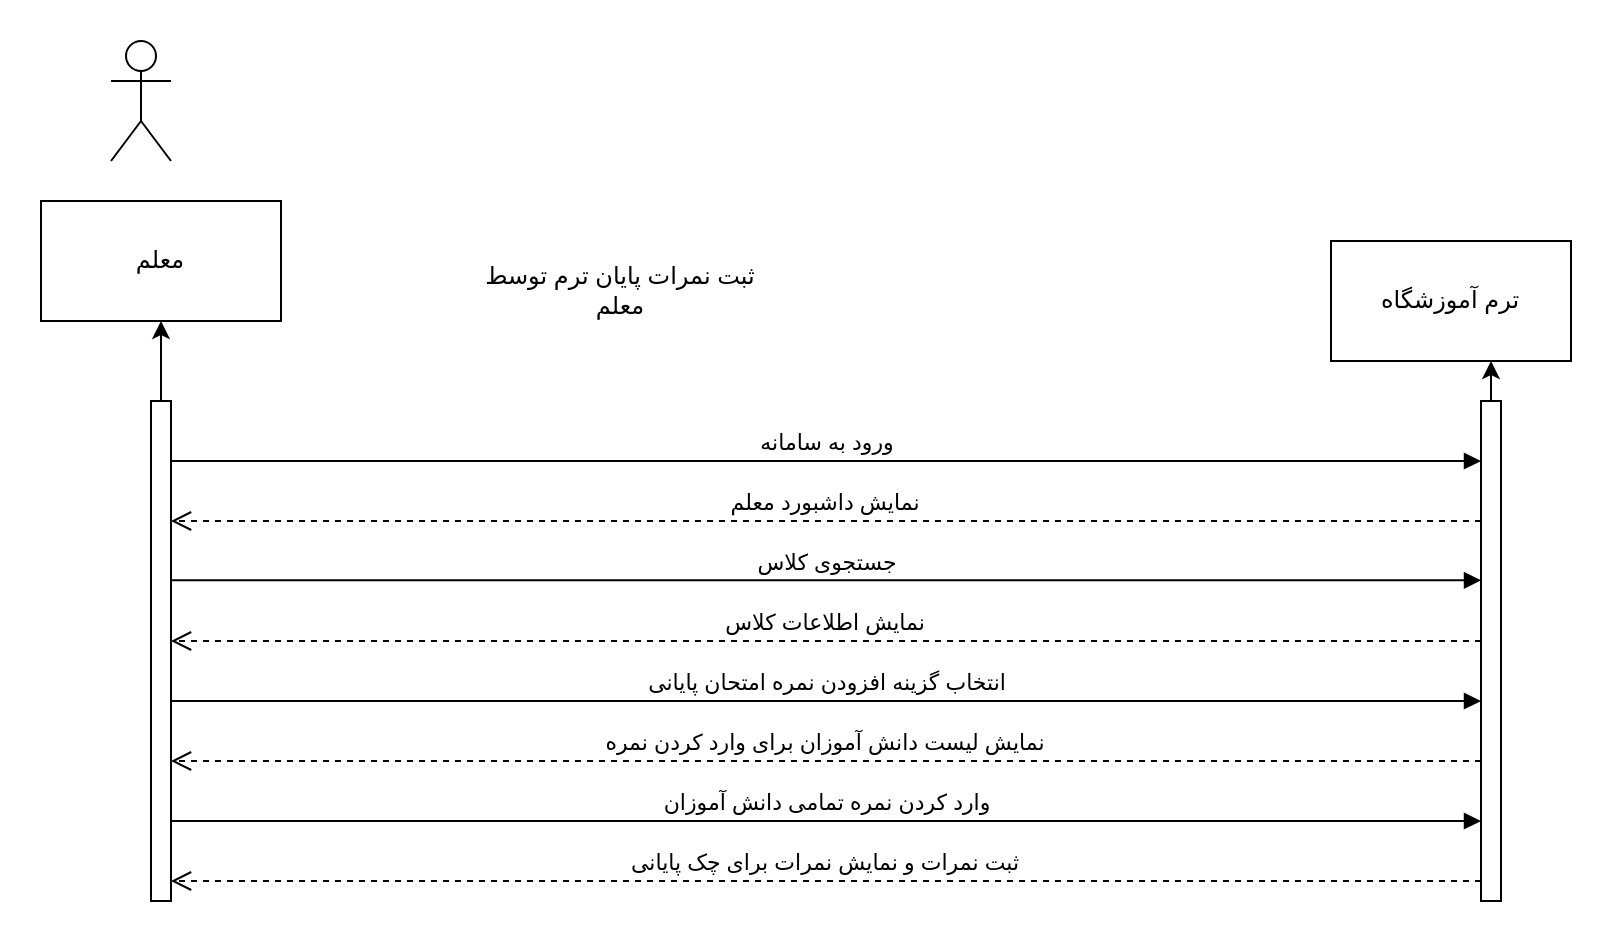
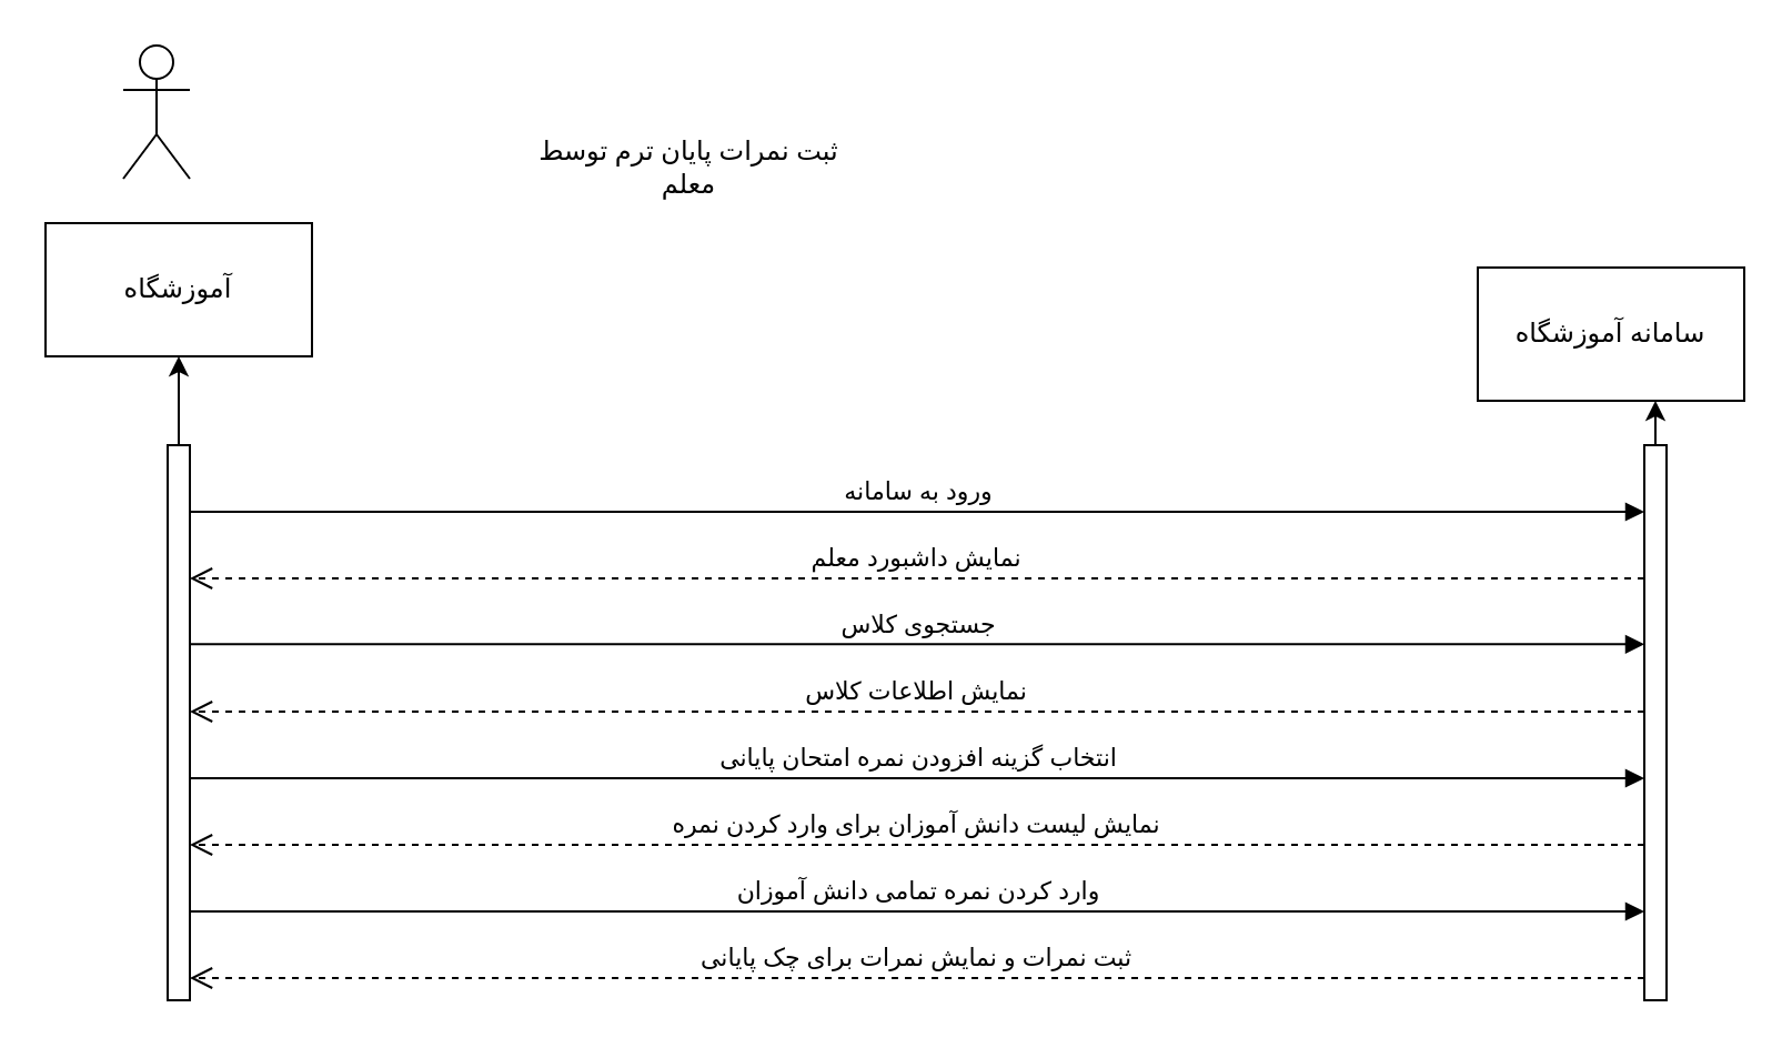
- <mxCell id="6" value="معلم" style="whiteSpace=wrap;html=1;" vertex="1" parent="1"><mxGeometry x="20" y="100" width="120" height="60" as="geometry" /></mxCell>
+ <mxCell id="6" value="آموزشگاه" style="whiteSpace=wrap;html=1;" vertex="1" parent="1"><mxGeometry x="20" y="100" width="120" height="60" as="geometry" /></mxCell>
- <mxCell id="12" value="ثبت نمرات پایان ترم توسط معلم" style="text;html=1;align=center;verticalAlign=middle;whiteSpace=wrap;rounded=0;" vertex="1" parent="1"><mxGeometry x="235" y="130" width="150" height="30" as="geometry" /></mxCell>
+ <mxCell id="12" value="ثبت نمرات پایان ترم توسط معلم" style="text;html=1;align=center;verticalAlign=middle;whiteSpace=wrap;rounded=0;" vertex="1" parent="1"><mxGeometry x="235" y="60" width="150" height="30" as="geometry" /></mxCell>
- <mxCell id="9" value="ترم آموزشگاه" style="whiteSpace=wrap;html=1;" vertex="1" parent="1"><mxGeometry x="665" y="120" width="120" height="60" as="geometry" /></mxCell>
+ <mxCell id="9" value="سامانه آموزشگاه" style="whiteSpace=wrap;html=1;" vertex="1" parent="1"><mxGeometry x="665" y="120" width="120" height="60" as="geometry" /></mxCell>
